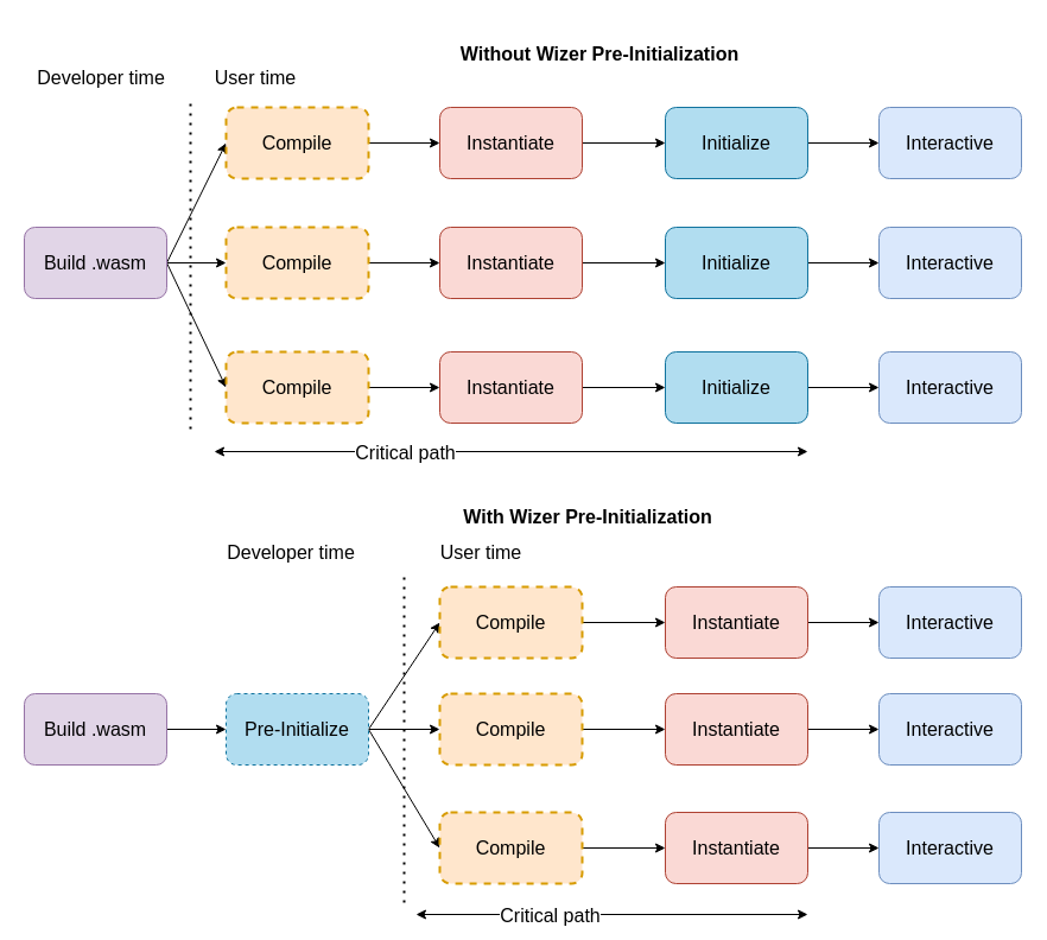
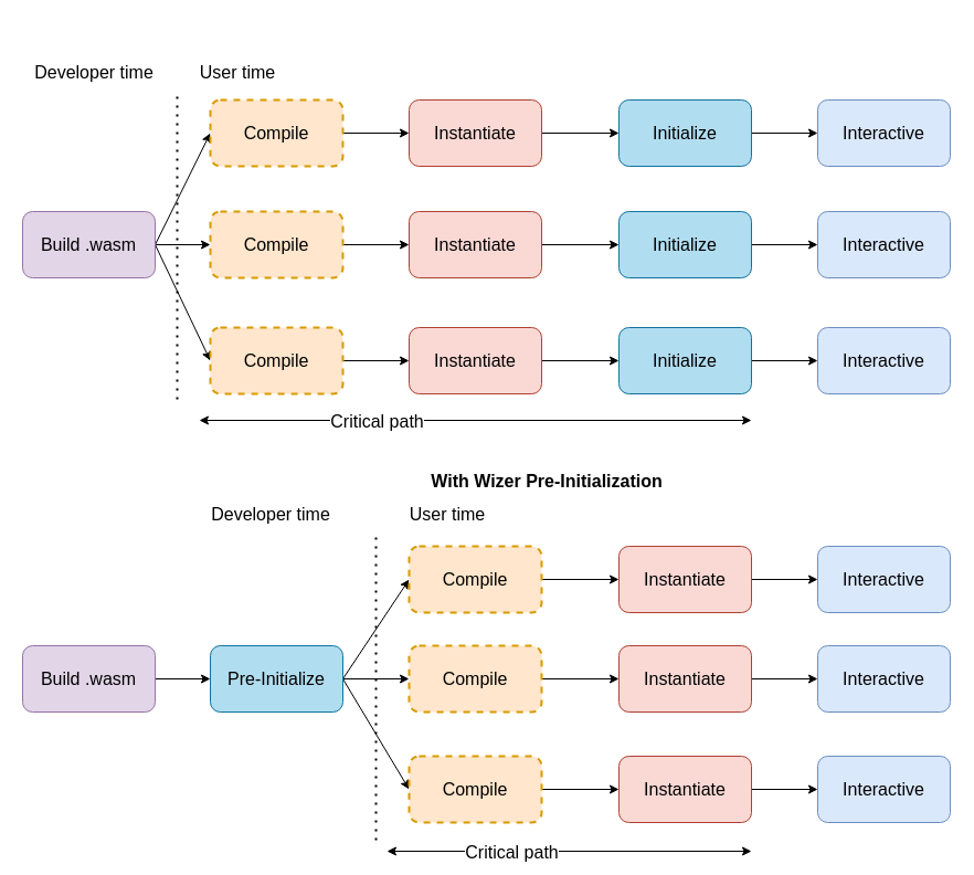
- <mxCell id="6" value="&lt;font style=&quot;font-size: 16px;&quot;&gt;&lt;b&gt;Without Wizer Pre-Initialization&lt;/b&gt;&lt;/font&gt;" style="text;html=1;strokeColor=none;fillColor=none;align=center;verticalAlign=middle;whiteSpace=wrap;rounded=0;" parent="1" vertex="1"><mxGeometry x="370" y="20" width="270" height="50" as="geometry" /></mxCell>
- <mxCell id="13" value="&lt;div&gt;&lt;font style=&quot;font-size: 16px;&quot;&gt;Pre-Initialize&lt;/font&gt;&lt;/div&gt;" style="rounded=1;whiteSpace=wrap;html=1;fillColor=#b1ddf0;strokeColor=#10739e;dashed=1;" parent="1" vertex="1"><mxGeometry x="190" y="584" width="120" height="60" as="geometry" /></mxCell>
+ <mxCell id="13" value="&lt;div&gt;&lt;font style=&quot;font-size: 16px;&quot;&gt;Pre-Initialize&lt;/font&gt;&lt;/div&gt;" style="rounded=1;whiteSpace=wrap;html=1;fillColor=#b1ddf0;strokeColor=#10739e;" parent="1" vertex="1"><mxGeometry x="190" y="584" width="120" height="60" as="geometry" /></mxCell>
